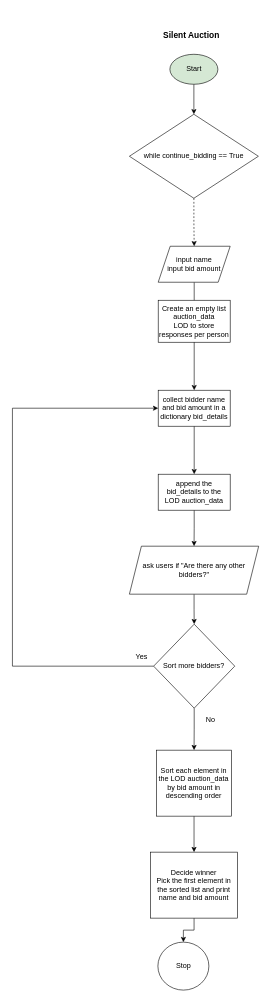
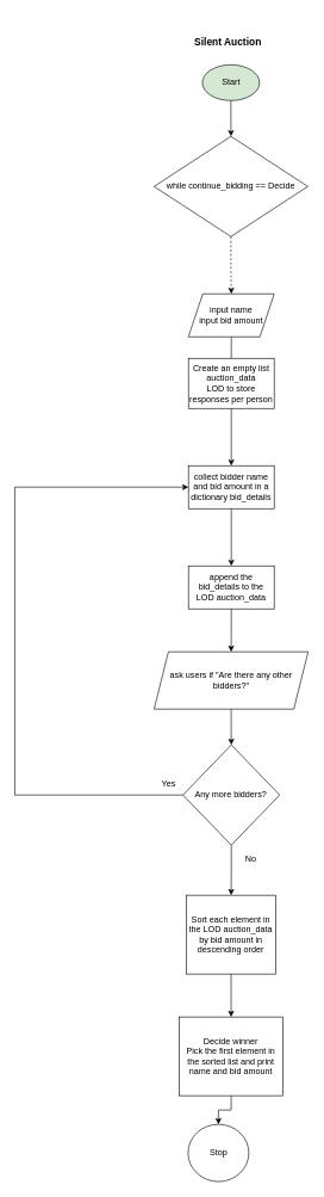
- <mxCell id="16" value="while continue_bidding == True" style="rhombus;whiteSpace=wrap;html=1;" parent="1" vertex="1"><mxGeometry x="215" y="190" width="215" height="140" as="geometry" /></mxCell>
+ <mxCell id="16" value="while continue_bidding == Decide" style="rhombus;whiteSpace=wrap;html=1;" parent="1" vertex="1"><mxGeometry x="215" y="190" width="215" height="140" as="geometry" /></mxCell>
- <mxCell id="21" value="Sort more bidders?" style="rhombus;whiteSpace=wrap;html=1;" parent="1" vertex="1"><mxGeometry x="255.38" y="1040" width="135.25" height="140" as="geometry" /></mxCell>
+ <mxCell id="21" value="Any more bidders?" style="rhombus;whiteSpace=wrap;html=1;" parent="1" vertex="1"><mxGeometry x="255.38" y="1040" width="135.25" height="140" as="geometry" /></mxCell>
